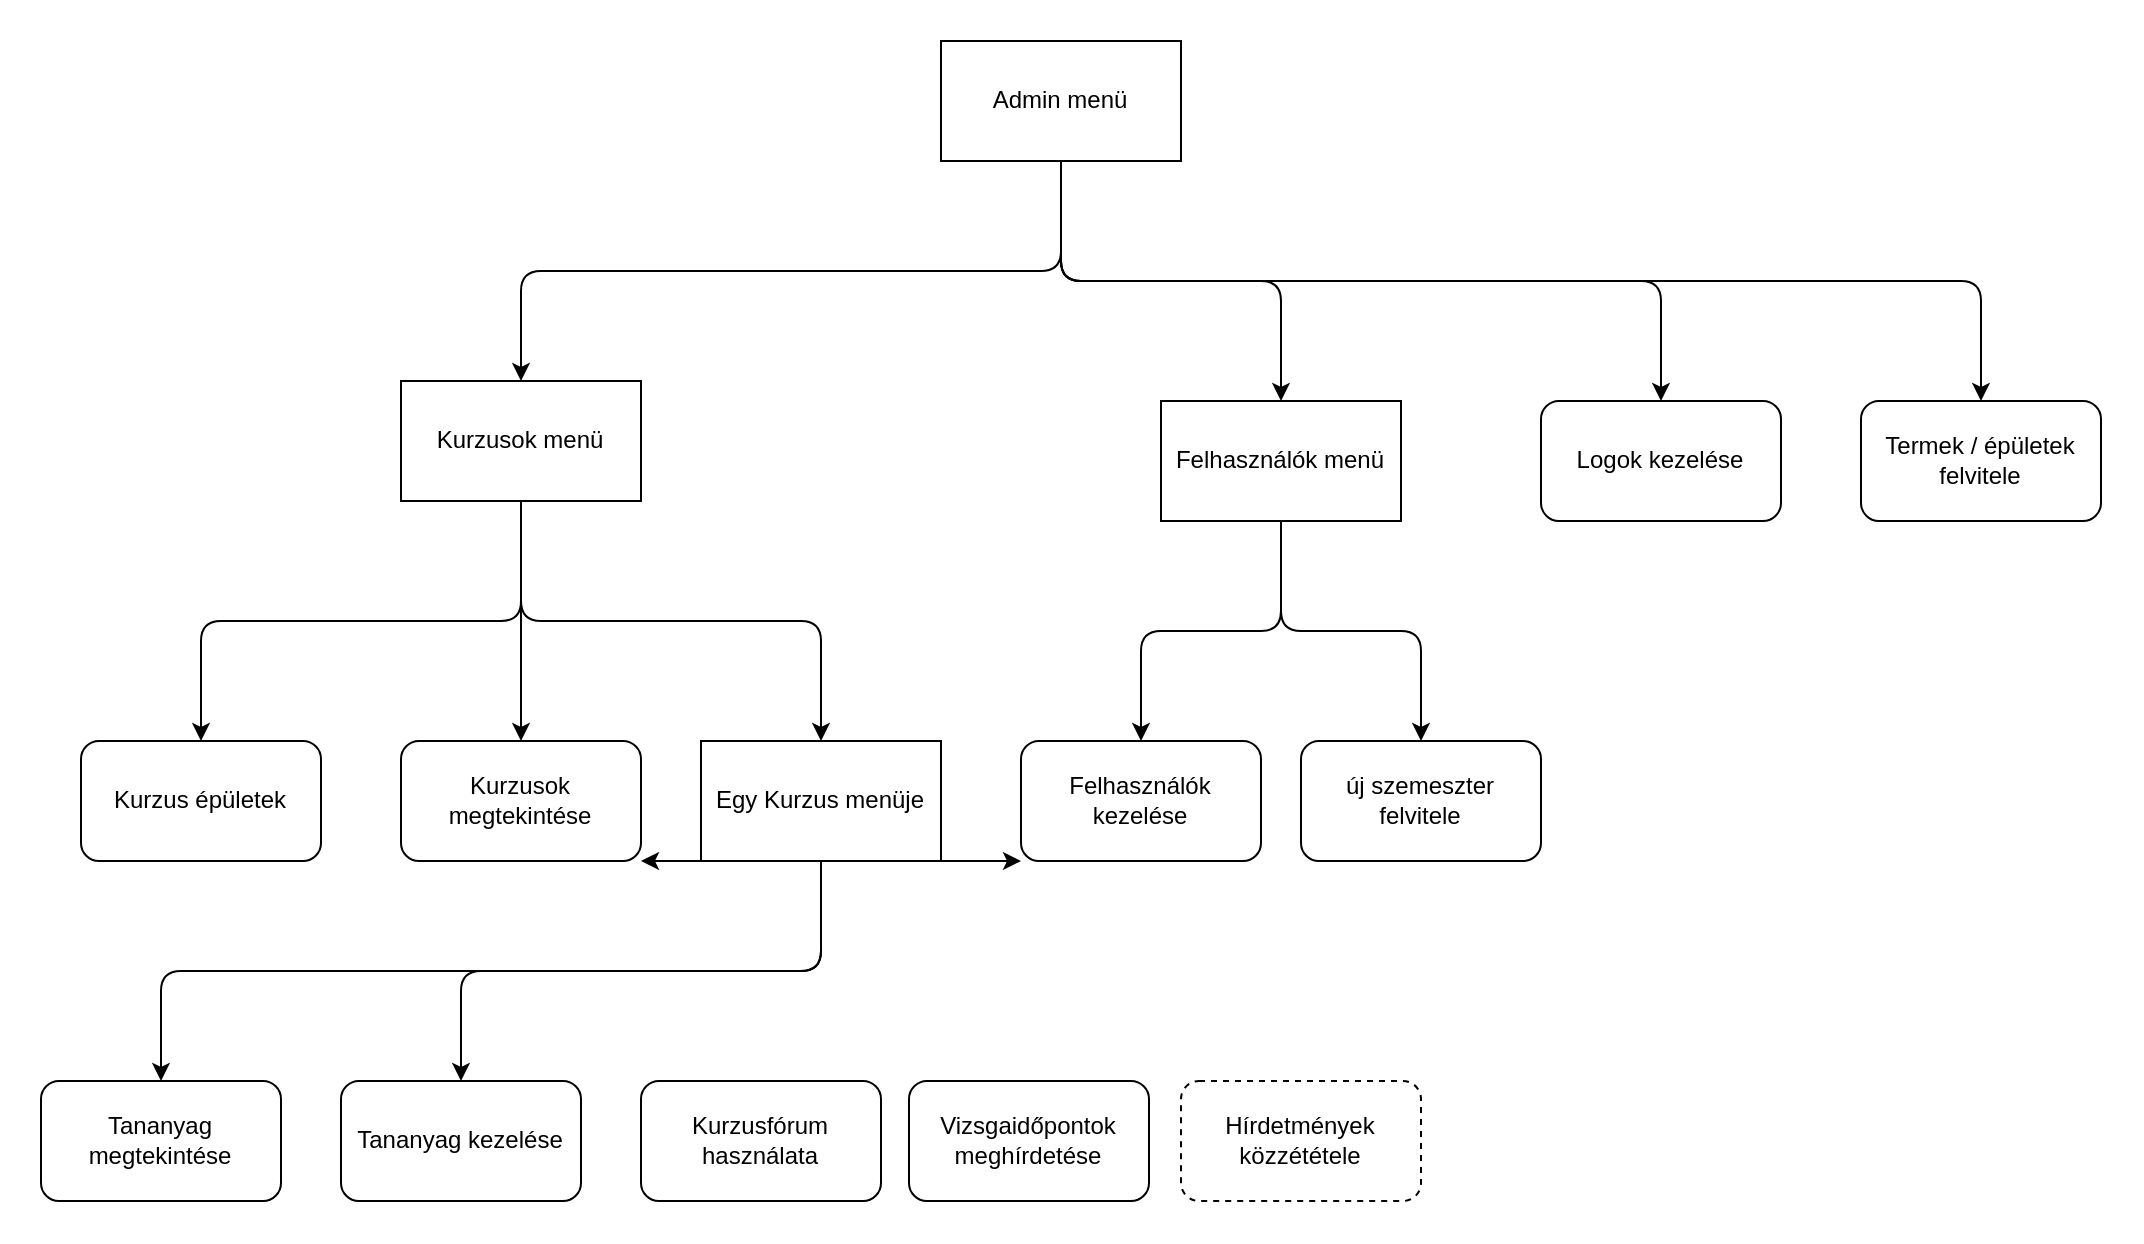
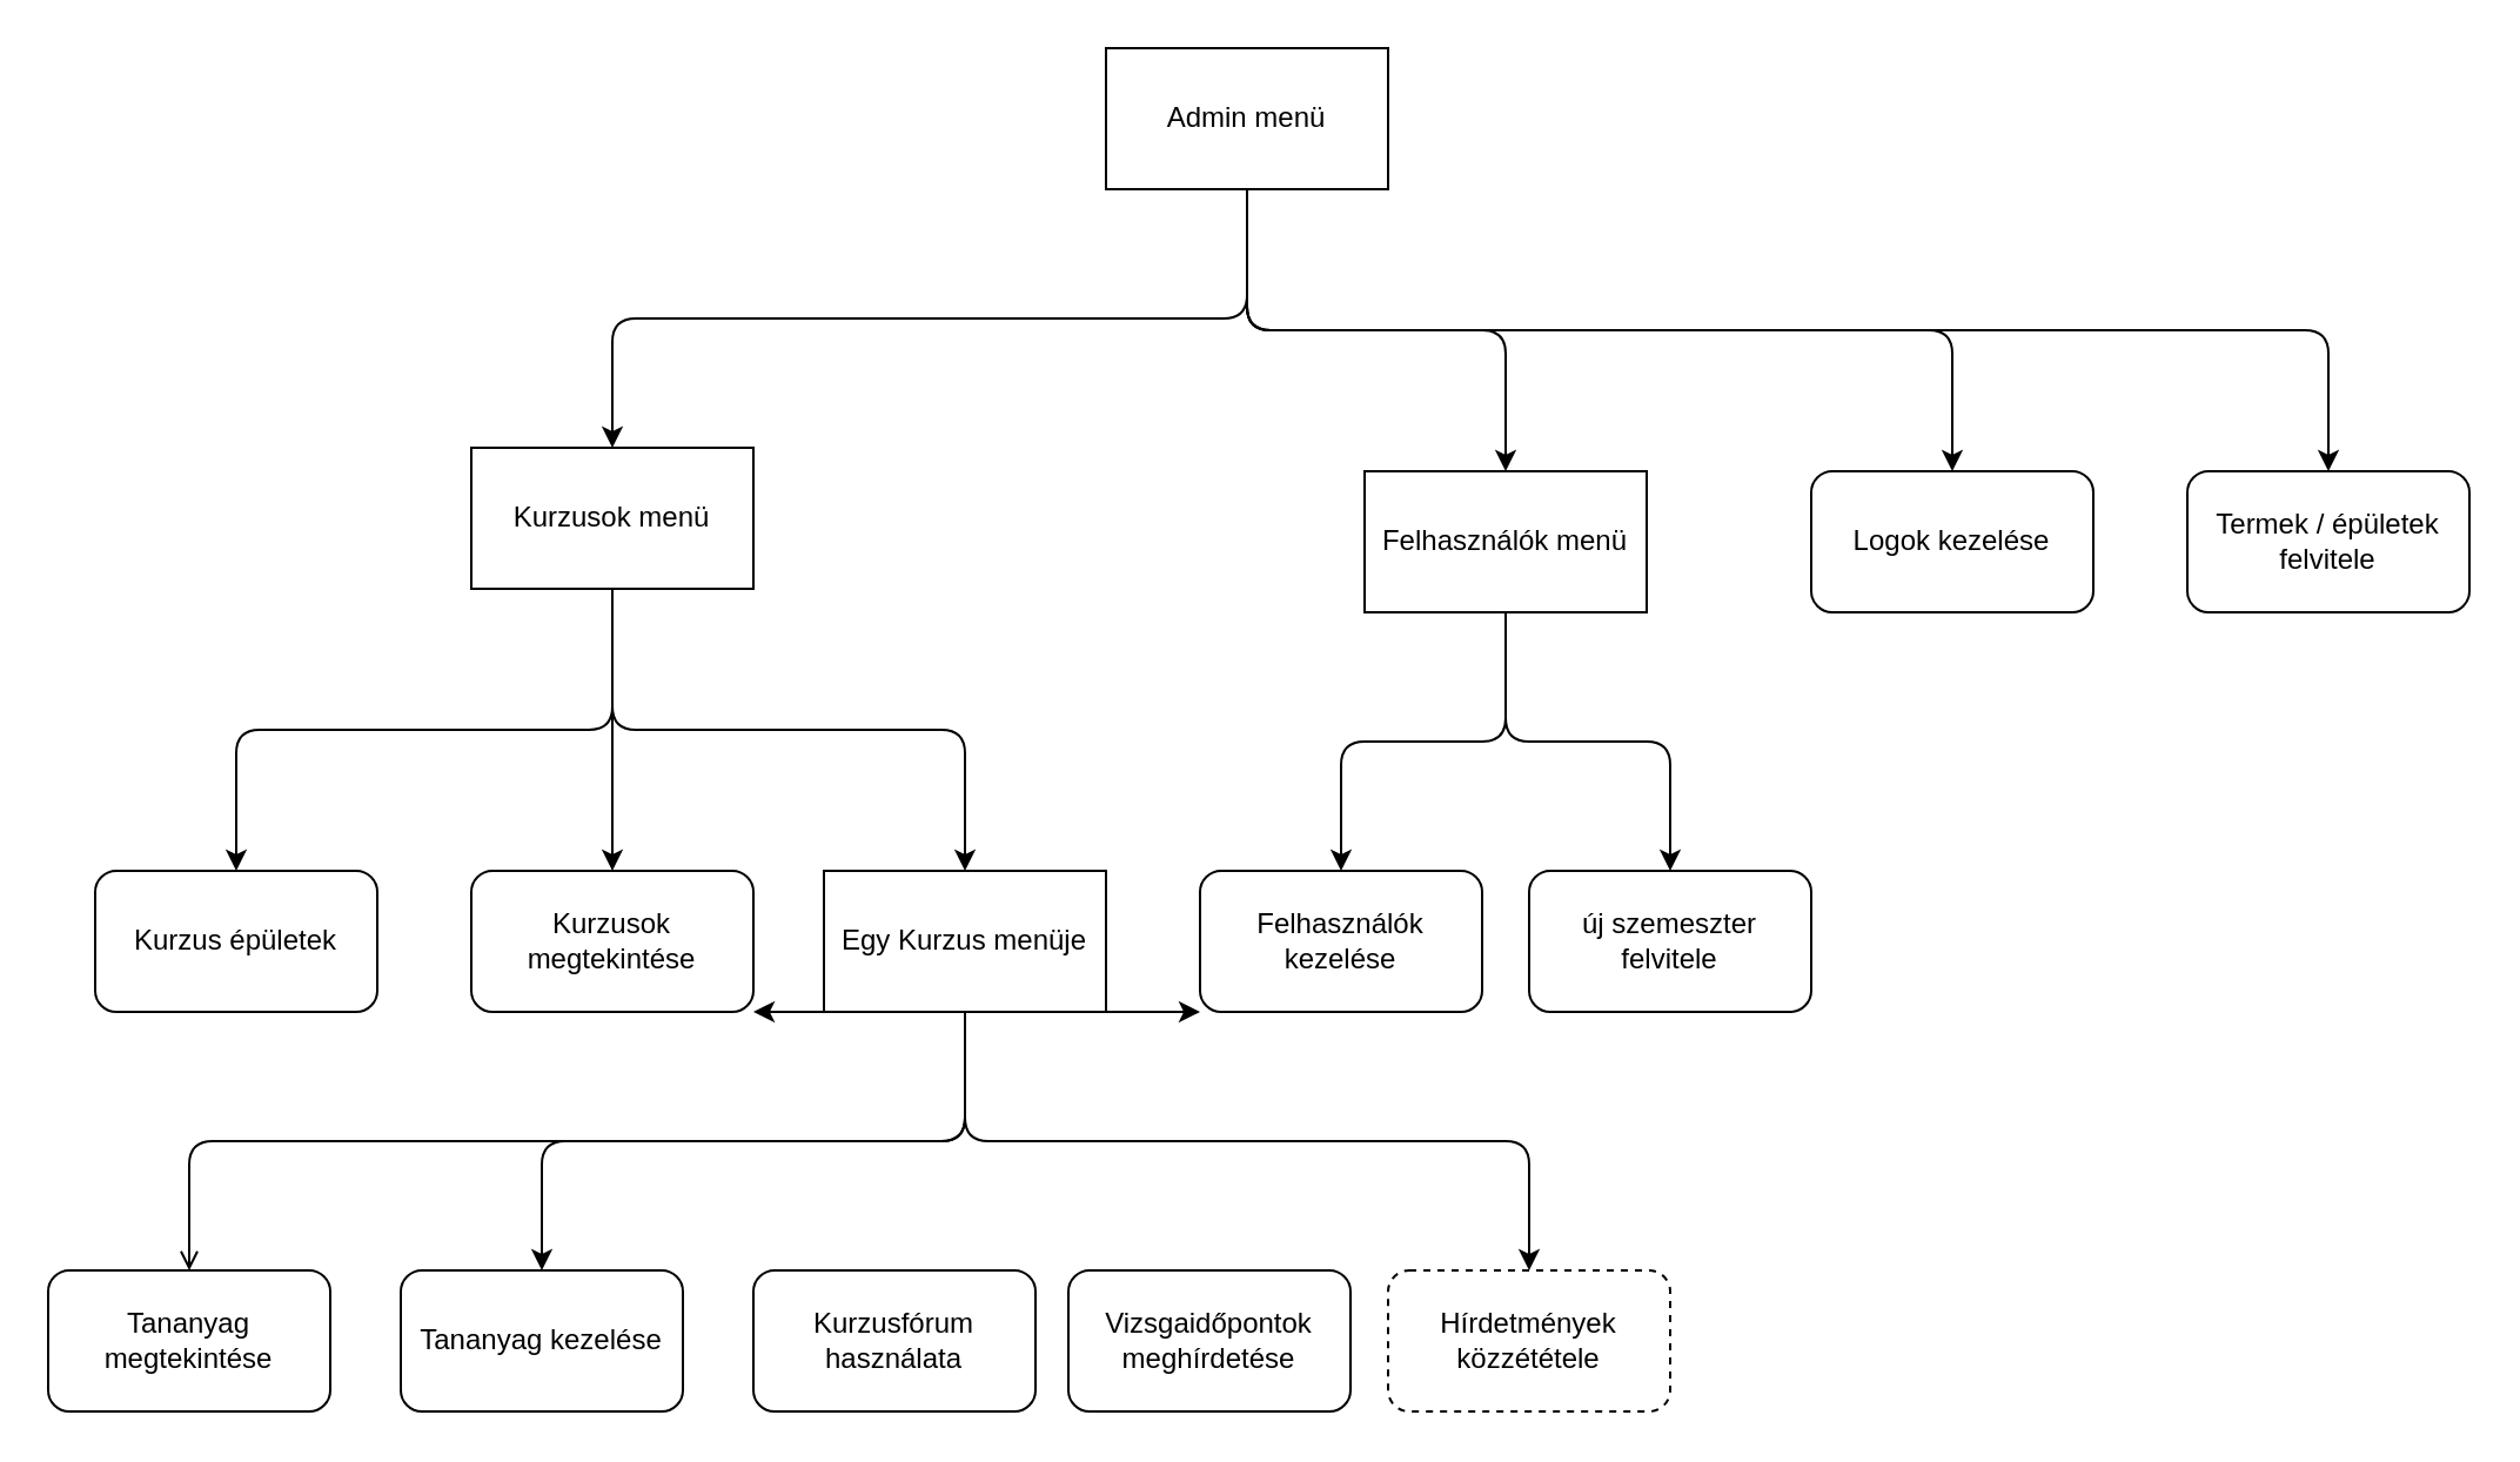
+ <mxCell id="18" style="edgeStyle=elbowEdgeStyle;elbow=vertical;html=1;" edge="1" parent="1" source="21" target="23"><mxGeometry relative="1" as="geometry" /></mxCell>
- <mxCell id="20" style="edgeStyle=elbowEdgeStyle;elbow=vertical;html=1;" edge="1" parent="1" source="21" target="30"><mxGeometry relative="1" as="geometry" /></mxCell>
+ <mxCell id="20" style="edgeStyle=elbowEdgeStyle;elbow=vertical;html=1;endArrow=open;" edge="1" parent="1" source="21" target="30"><mxGeometry relative="1" as="geometry" /></mxCell>
